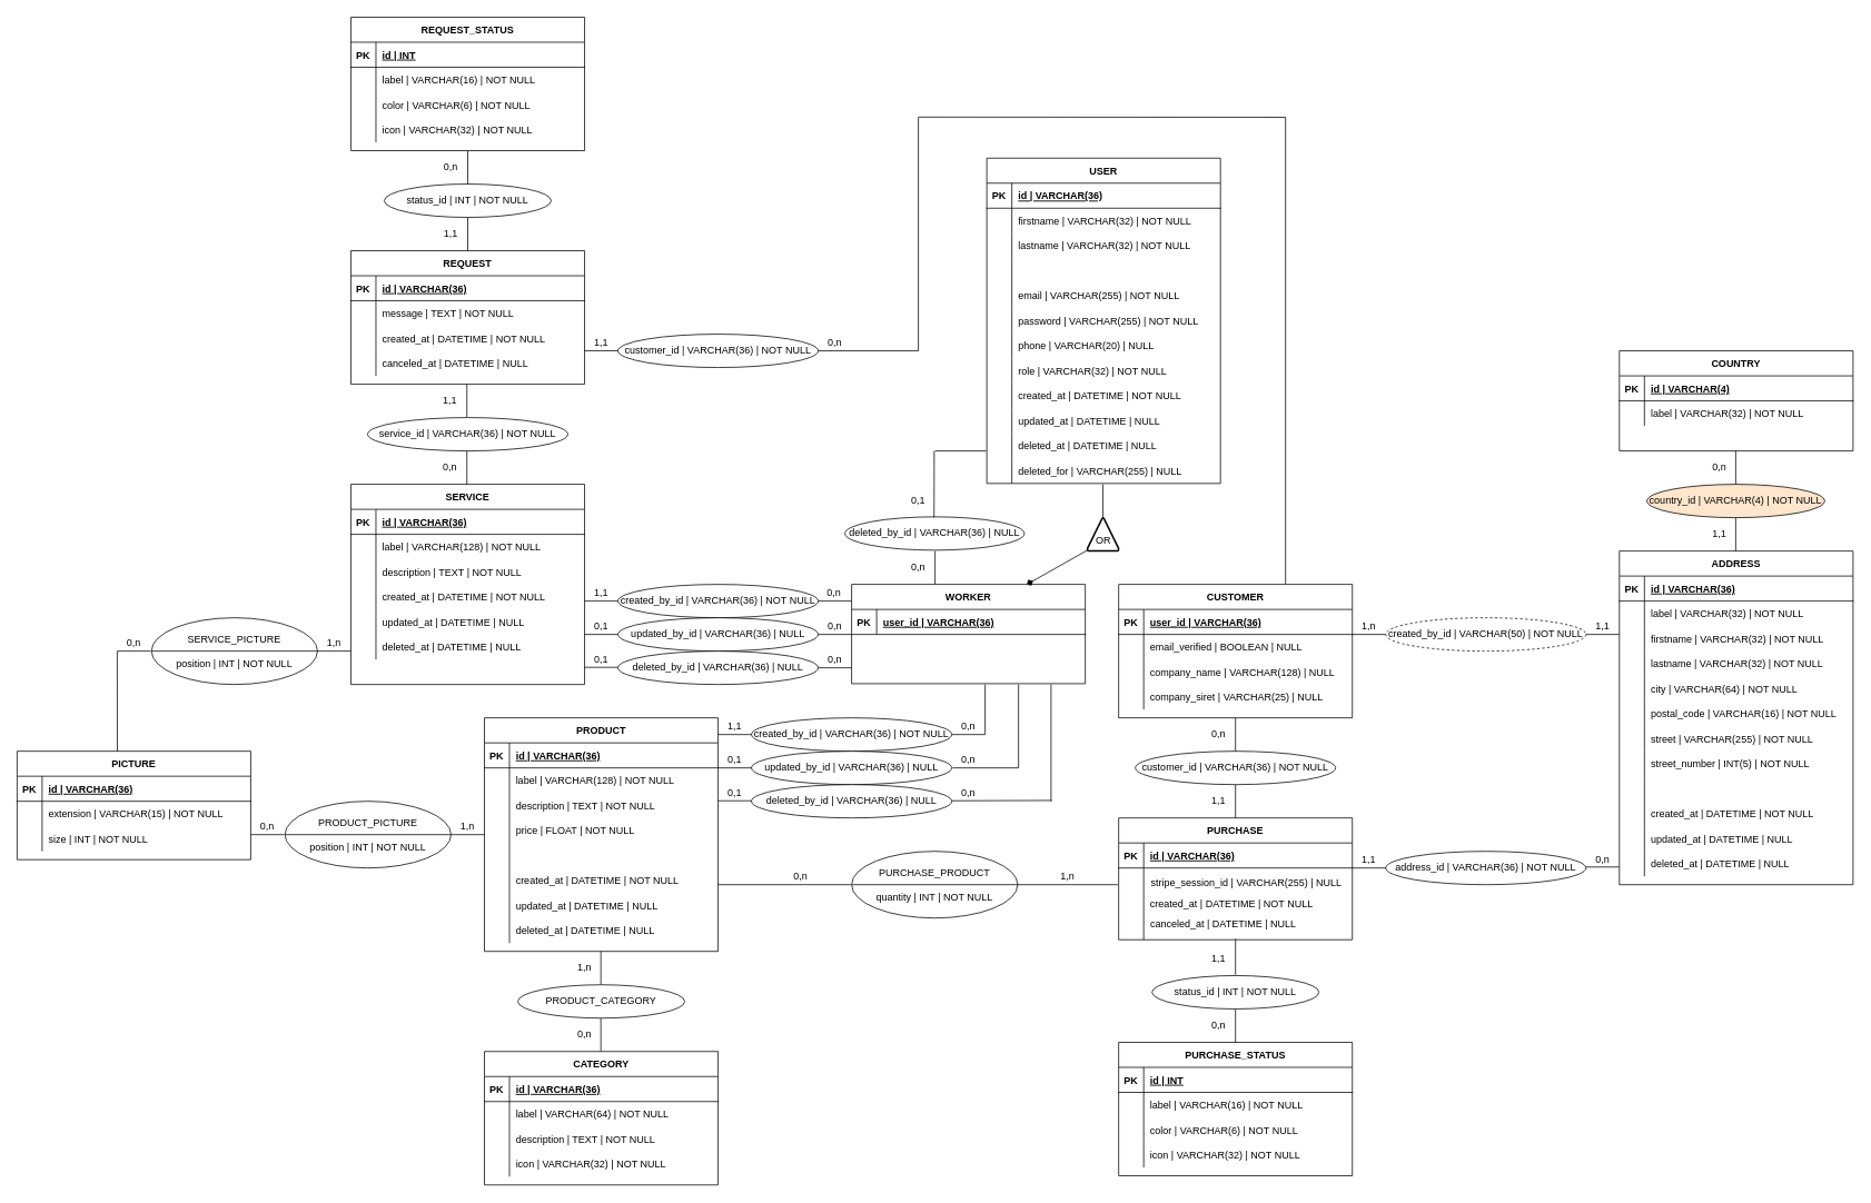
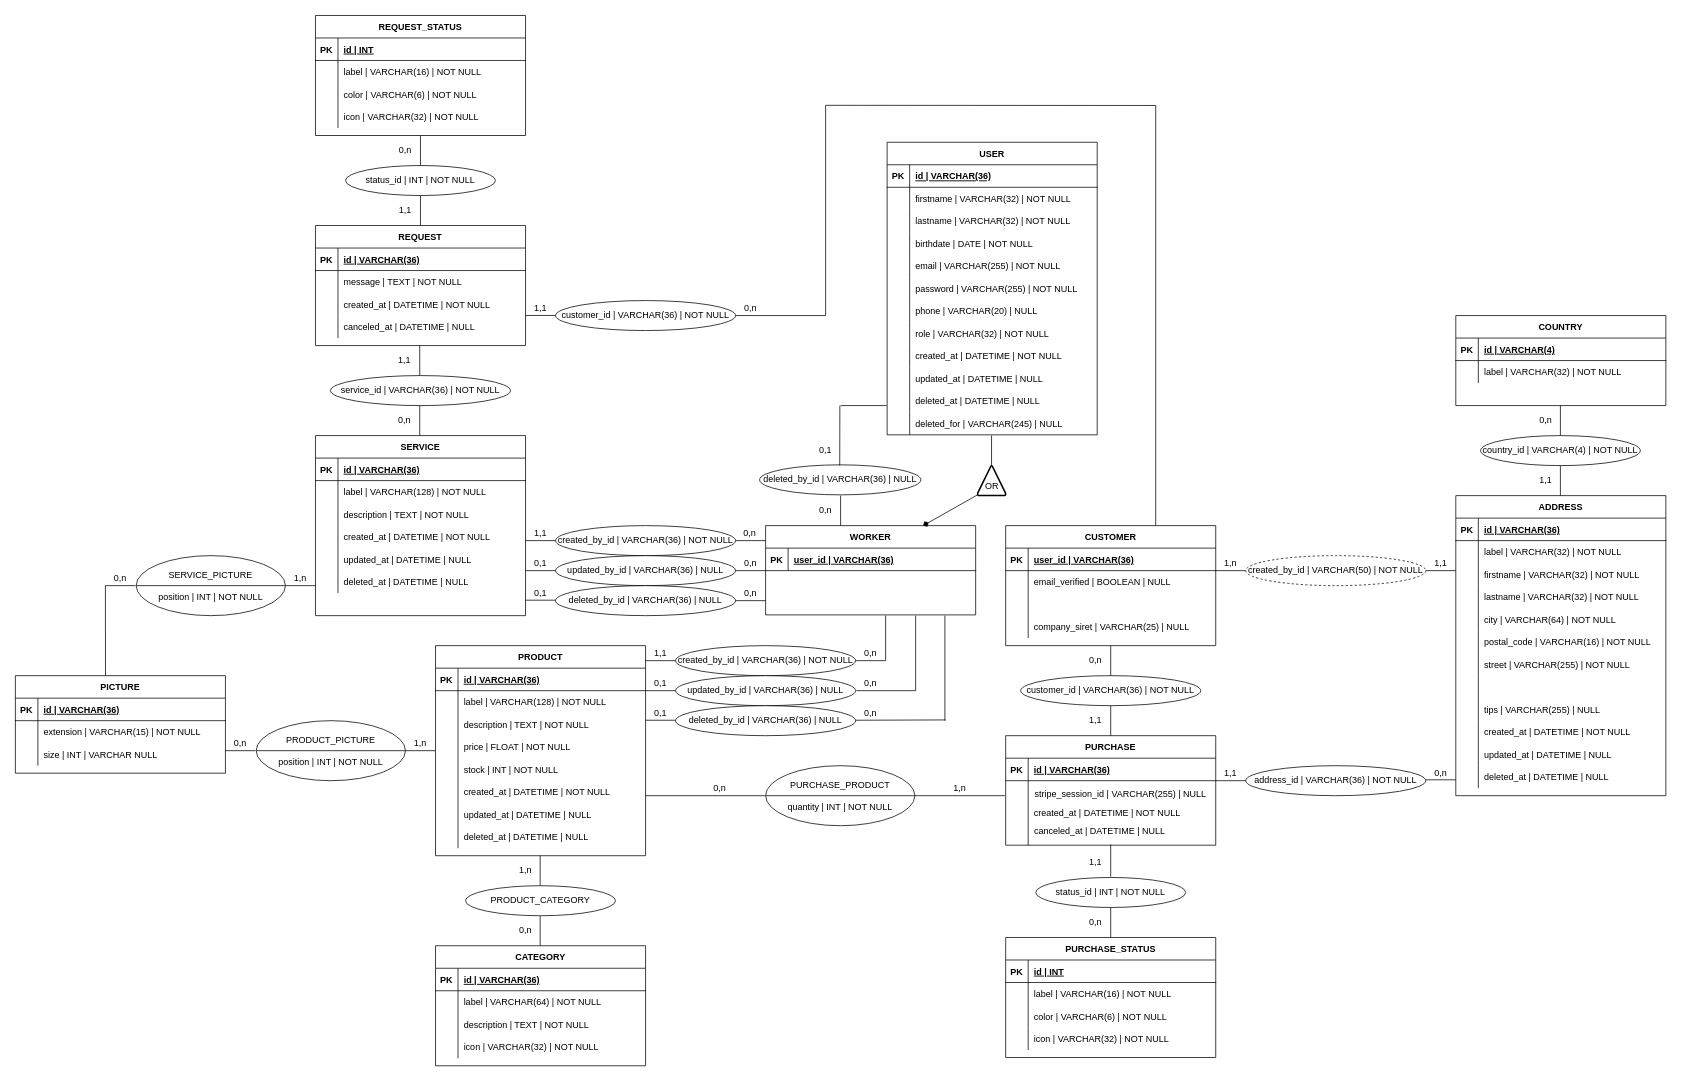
+ <mxCell id="14" value="birthdate | DATE | NOT NULL" style="shape=partialRectangle;connectable=0;fillColor=none;top=0;left=0;bottom=0;right=0;align=left;spacingLeft=6;overflow=hidden;" parent="12" vertex="1"><mxGeometry x="30" width="250" height="30" as="geometry" /></mxCell>
- <mxCell id="38" value="deleted_for | VARCHAR(255) | NULL" style="shape=partialRectangle;connectable=0;fillColor=none;top=0;left=0;bottom=0;right=0;align=left;spacingLeft=6;overflow=hidden;" parent="36" vertex="1"><mxGeometry x="30" width="250" height="30" as="geometry" /></mxCell>
+ <mxCell id="38" value="deleted_for | VARCHAR(245) | NULL" style="shape=partialRectangle;connectable=0;fillColor=none;top=0;left=0;bottom=0;right=0;align=left;spacingLeft=6;overflow=hidden;" parent="36" vertex="1"><mxGeometry x="30" width="250" height="30" as="geometry" /></mxCell>
- <mxCell id="101" value="&lt;span style=&quot;text-align: left&quot;&gt;country_id | VARCHAR(4) | NOT NULL&lt;/span&gt;" style="ellipse;whiteSpace=wrap;html=1;fillColor=#ffe6cc;" parent="1" vertex="1"><mxGeometry x="1973" y="580" width="213" height="40" as="geometry" /></mxCell>
+ <mxCell id="101" value="&lt;span style=&quot;text-align: left&quot;&gt;country_id | VARCHAR(4) | NOT NULL&lt;/span&gt;" style="ellipse;whiteSpace=wrap;html=1;" parent="1" vertex="1"><mxGeometry x="1973" y="580" width="213" height="40" as="geometry" /></mxCell>
- <mxCell id="48" value="company_name | VARCHAR(128) | NULL" style="shape=partialRectangle;connectable=0;fillColor=none;top=0;left=0;bottom=0;right=0;align=left;spacingLeft=6;overflow=hidden;" parent="46" vertex="1"><mxGeometry x="30" width="250" height="30" as="geometry" /></mxCell>
- <mxCell id="84" value="street_number | INT(5) | NOT NULL" style="shape=partialRectangle;connectable=0;fillColor=none;top=0;left=0;bottom=0;right=0;align=left;spacingLeft=6;overflow=hidden;" parent="82" vertex="1"><mxGeometry x="30" width="250" height="30" as="geometry" /></mxCell>
+ <mxCell id="87" value="tips | VARCHAR(255) | NULL" style="shape=partialRectangle;connectable=0;fillColor=none;top=0;left=0;bottom=0;right=0;align=left;spacingLeft=6;overflow=hidden;" parent="85" vertex="1"><mxGeometry x="30" width="250" height="30" as="geometry" /></mxCell>
- <mxCell id="193" value="size | INT | NOT NULL" style="shape=partialRectangle;connectable=0;fillColor=none;top=0;left=0;bottom=0;right=0;align=left;spacingLeft=6;overflow=hidden;" parent="191" vertex="1"><mxGeometry x="30" width="250" height="30" as="geometry" /></mxCell>
+ <mxCell id="193" value="size | INT | VARCHAR NULL" style="shape=partialRectangle;connectable=0;fillColor=none;top=0;left=0;bottom=0;right=0;align=left;spacingLeft=6;overflow=hidden;" parent="191" vertex="1"><mxGeometry x="30" width="250" height="30" as="geometry" /></mxCell>
+ <mxCell id="169" value="stock | INT | NOT NULL" style="shape=partialRectangle;connectable=0;fillColor=none;top=0;left=0;bottom=0;right=0;align=left;spacingLeft=6;overflow=hidden;" parent="167" vertex="1"><mxGeometry x="30" width="250" height="30" as="geometry" /></mxCell>
